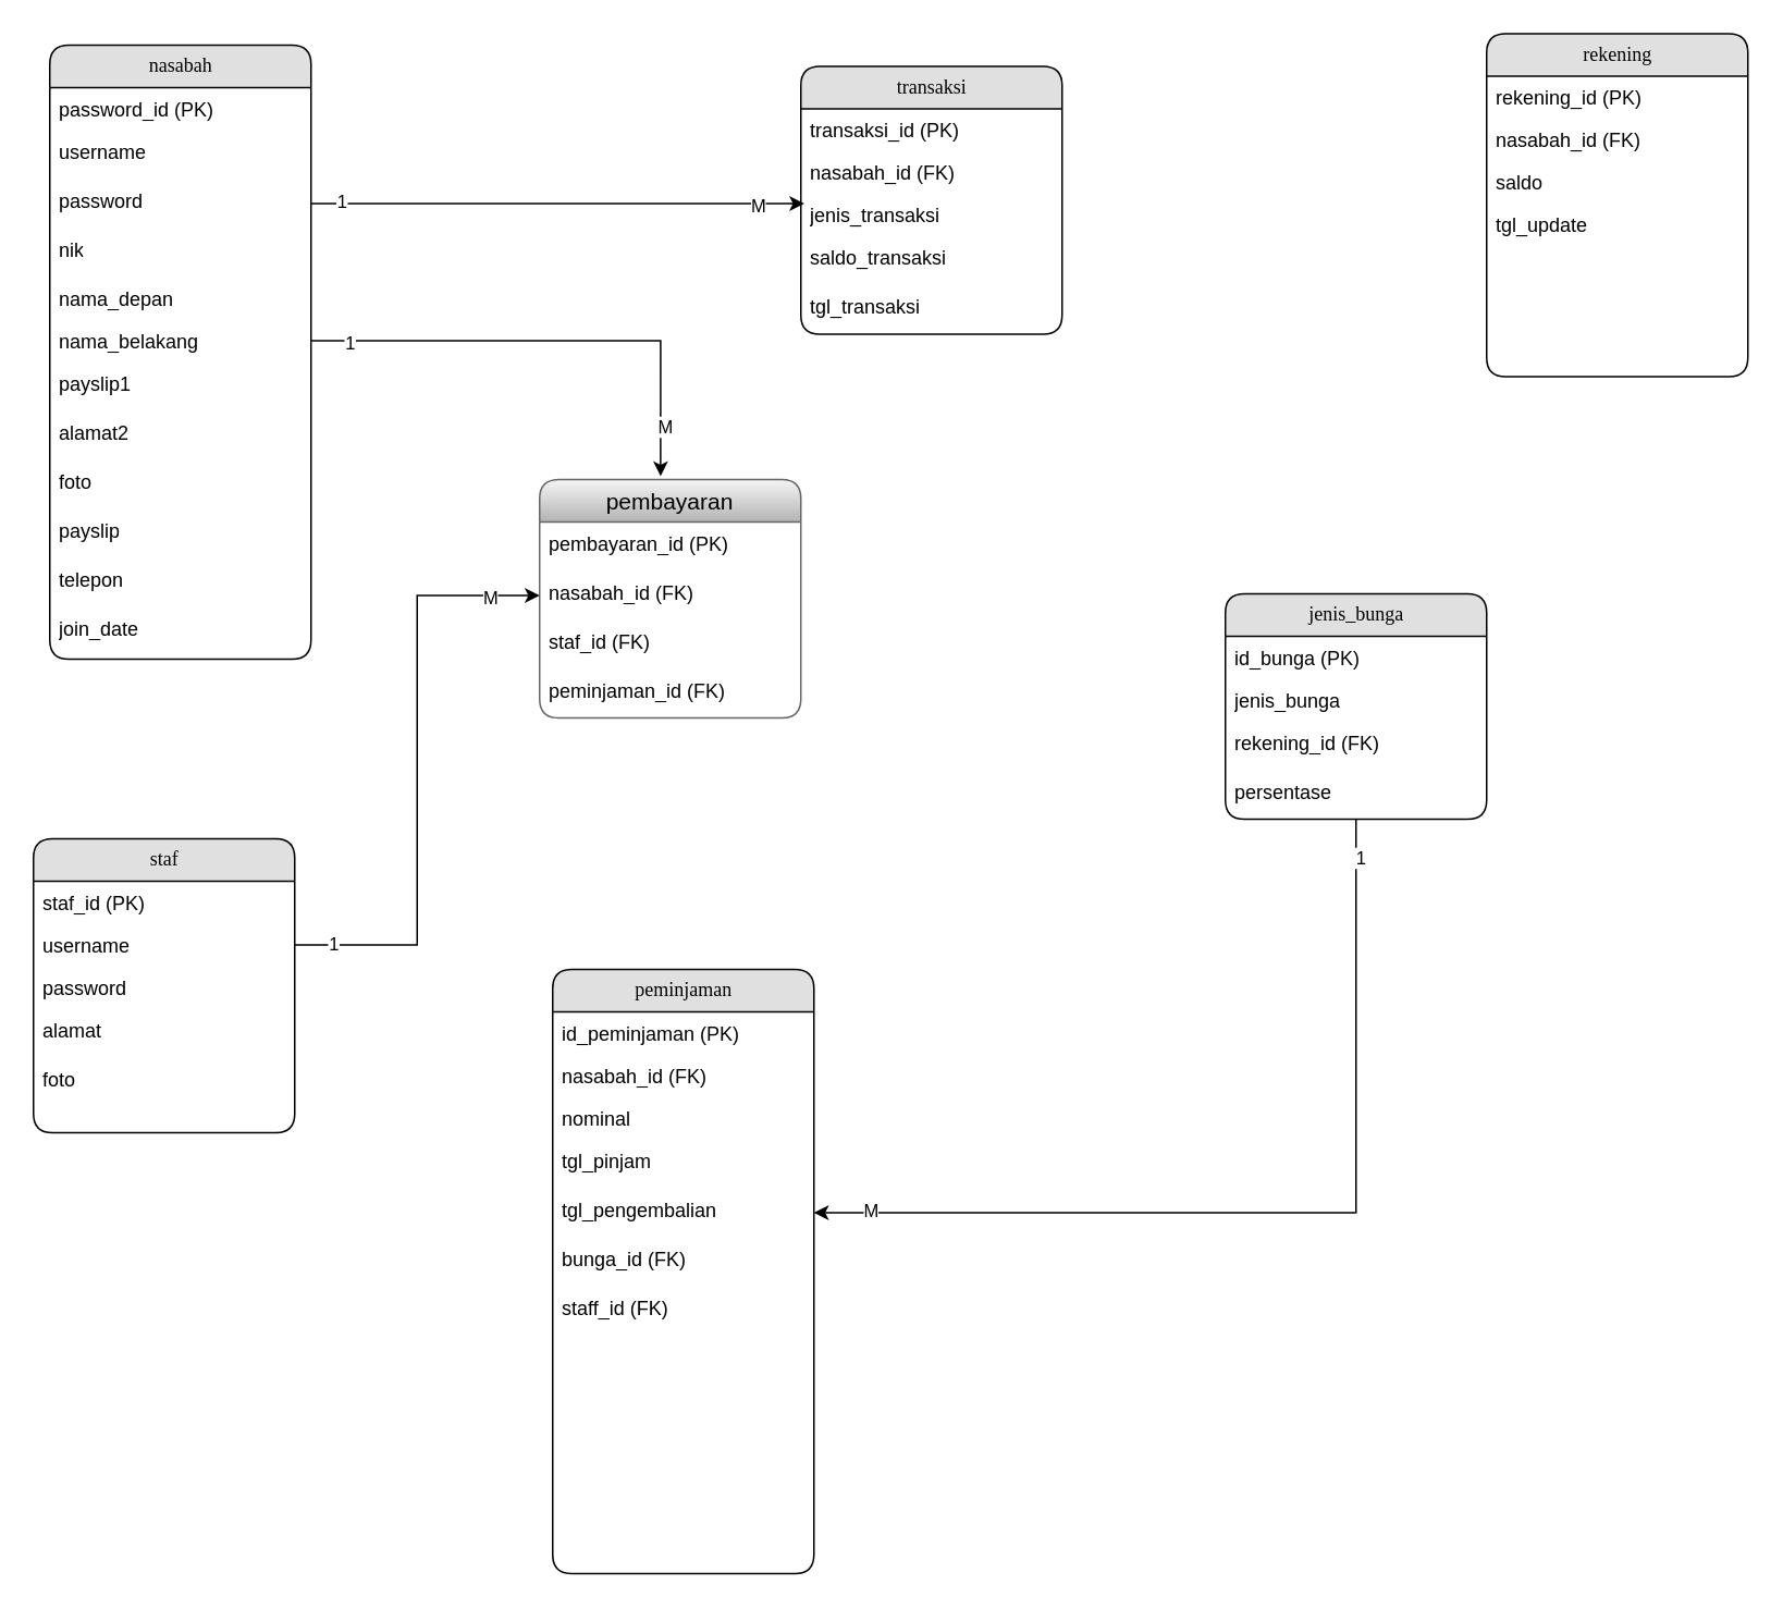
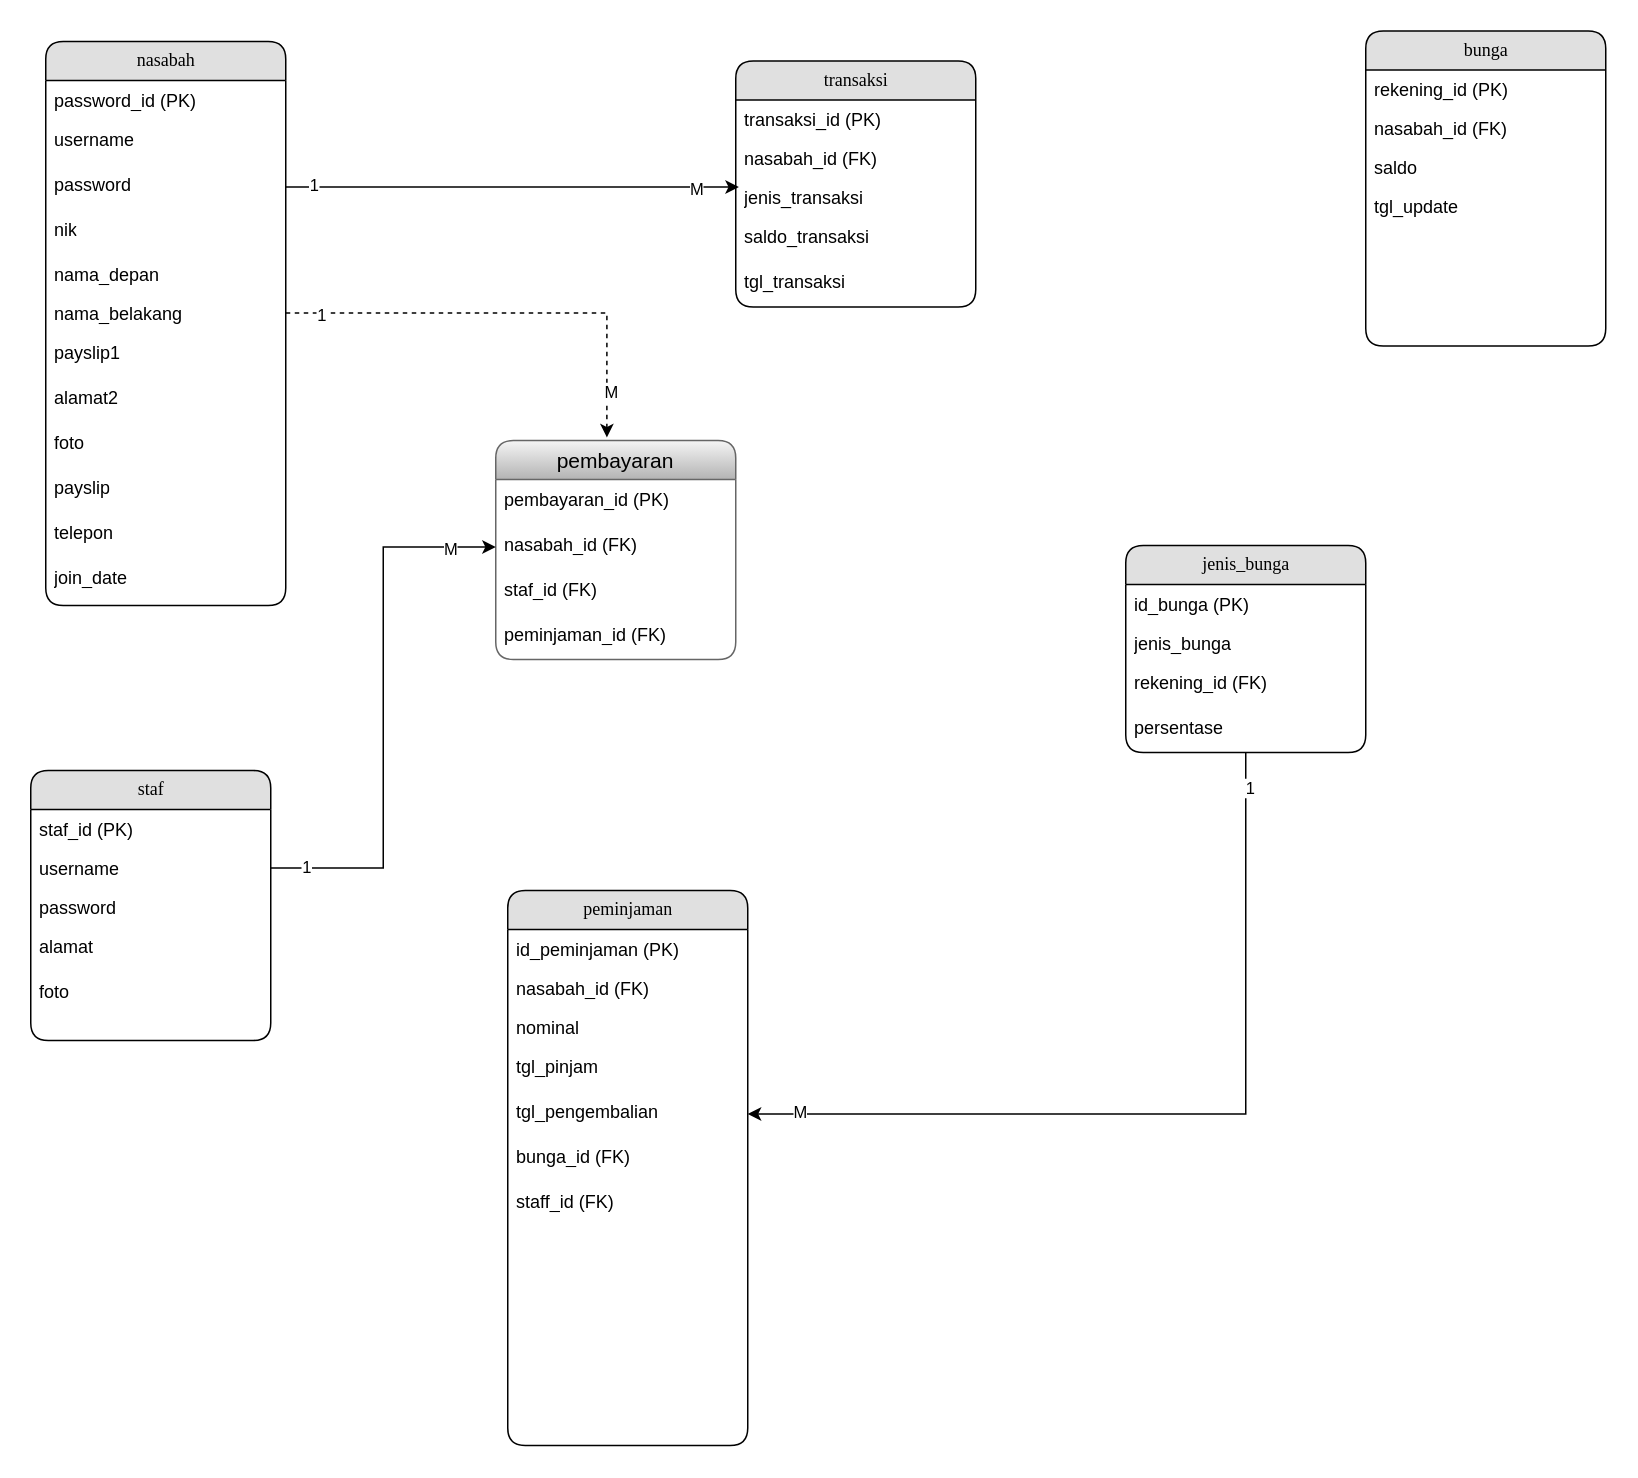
- <mxCell id="42" value="rekening" style="swimlane;html=1;fontStyle=0;childLayout=stackLayout;horizontal=1;startSize=26;fillColor=#e0e0e0;horizontalStack=0;resizeParent=1;resizeLast=0;collapsible=1;marginBottom=0;swimlaneFillColor=#ffffff;align=center;rounded=1;shadow=0;comic=0;labelBackgroundColor=none;strokeWidth=1;fontFamily=Verdana;fontSize=12" vertex="1" parent="1"><mxGeometry x="910" y="20" width="160" height="210" as="geometry" /></mxCell>
+ <mxCell id="42" value="bunga" style="swimlane;html=1;fontStyle=0;childLayout=stackLayout;horizontal=1;startSize=26;fillColor=#e0e0e0;horizontalStack=0;resizeParent=1;resizeLast=0;collapsible=1;marginBottom=0;swimlaneFillColor=#ffffff;align=center;rounded=1;shadow=0;comic=0;labelBackgroundColor=none;strokeWidth=1;fontFamily=Verdana;fontSize=12" vertex="1" parent="1"><mxGeometry x="910" y="20" width="160" height="210" as="geometry" /></mxCell>
- <mxCell id="53" style="edgeStyle=orthogonalEdgeStyle;rounded=0;orthogonalLoop=1;jettySize=auto;html=1;entryX=0.463;entryY=-0.014;entryDx=0;entryDy=0;entryPerimeter=0;" edge="1" parent="1" source="8" target="37"><mxGeometry relative="1" as="geometry" /></mxCell>
+ <mxCell id="53" style="edgeStyle=orthogonalEdgeStyle;rounded=0;orthogonalLoop=1;jettySize=auto;html=1;entryX=0.463;entryY=-0.014;entryDx=0;entryDy=0;entryPerimeter=0;dashed=1;" edge="1" parent="1" source="8" target="37"><mxGeometry relative="1" as="geometry" /></mxCell>
